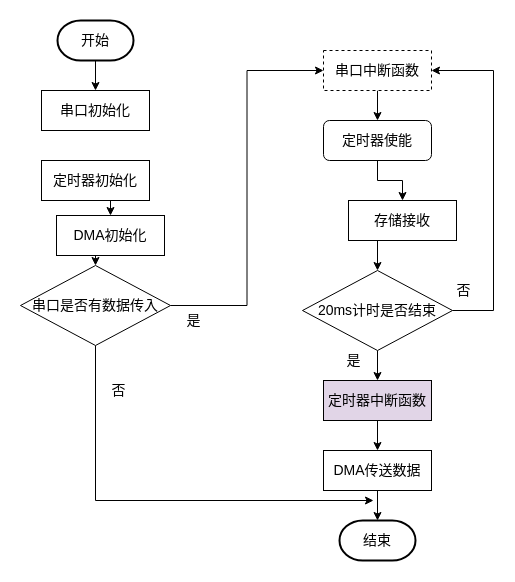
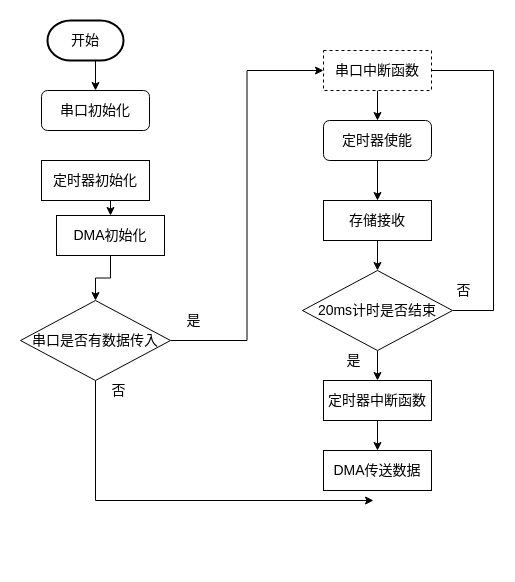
- <mxCell id="3" value="&lt;font style=&quot;font-size: 14px&quot;&gt;开始&lt;/font&gt;" style="strokeWidth=2;html=1;shape=mxgraph.flowchart.terminator;whiteSpace=wrap;" vertex="1" parent="1"><mxGeometry x="57" y="20" width="76" height="40" as="geometry" /></mxCell>
+ <mxCell id="3" value="&lt;font style=&quot;font-size: 14px&quot;&gt;开始&lt;/font&gt;" style="strokeWidth=2;html=1;shape=mxgraph.flowchart.terminator;whiteSpace=wrap;" vertex="1" parent="1"><mxGeometry x="47" y="20" width="76" height="40" as="geometry" /></mxCell>
- <mxCell id="19" style="edgeStyle=orthogonalEdgeStyle;rounded=0;orthogonalLoop=1;jettySize=auto;html=1;exitX=1;exitY=0.5;exitDx=0;exitDy=0;entryX=1;entryY=0.5;entryDx=0;entryDy=0;" edge="1" parent="1" source="20" target="13"><mxGeometry relative="1" as="geometry"><Array as="points"><mxPoint x="493" y="310" /><mxPoint x="493" y="70" /></Array></mxGeometry></mxCell>
+ <mxCell id="19" style="edgeStyle=orthogonalEdgeStyle;rounded=0;orthogonalLoop=1;jettySize=auto;html=1;exitX=1;exitY=0.5;exitDx=0;exitDy=0;entryX=1;entryY=0.5;entryDx=0;entryDy=0;endArrow=none;" edge="1" parent="1" source="20" target="13"><mxGeometry relative="1" as="geometry"><Array as="points"><mxPoint x="493" y="310" /><mxPoint x="493" y="70" /></Array></mxGeometry></mxCell>
- <mxCell id="4" value="&lt;font style=&quot;font-size: 14px&quot;&gt;串口初始化&lt;/font&gt;" style="rounded=0;whiteSpace=wrap;html=1;" vertex="1" parent="1"><mxGeometry x="41" y="90" width="108" height="40" as="geometry" /></mxCell>
+ <mxCell id="4" value="&lt;font style=&quot;font-size: 14px&quot;&gt;串口初始化&lt;/font&gt;" style="whiteSpace=wrap;html=1;rounded=1;" vertex="1" parent="1"><mxGeometry x="41" y="90" width="108" height="40" as="geometry" /></mxCell>
- <mxCell id="17" value="&lt;font style=&quot;font-size: 14px&quot;&gt;存储接收&lt;/font&gt;" style="rounded=0;whiteSpace=wrap;html=1;" vertex="1" parent="1"><mxGeometry x="348" y="200" width="108" height="40" as="geometry" /></mxCell>
+ <mxCell id="17" value="&lt;font style=&quot;font-size: 14px&quot;&gt;存储接收&lt;/font&gt;" style="rounded=0;whiteSpace=wrap;html=1;" vertex="1" parent="1"><mxGeometry x="323" y="200" width="108" height="40" as="geometry" /></mxCell>
- <mxCell id="11" value="&lt;font style=&quot;font-size: 14px&quot;&gt;串口是否有数据传入&lt;/font&gt;" style="rhombus;whiteSpace=wrap;html=1;" vertex="1" parent="1"><mxGeometry x="20" y="265" width="150" height="80" as="geometry" /></mxCell>
+ <mxCell id="11" value="&lt;font style=&quot;font-size: 14px&quot;&gt;串口是否有数据传入&lt;/font&gt;" style="rhombus;whiteSpace=wrap;html=1;" vertex="1" parent="1"><mxGeometry x="20" y="300" width="150" height="80" as="geometry" /></mxCell>
- <mxCell id="22" value="&lt;font style=&quot;font-size: 14px&quot;&gt;定时器中断函数&lt;/font&gt;" style="rounded=0;whiteSpace=wrap;html=1;fillColor=#e1d5e7;" vertex="1" parent="1"><mxGeometry x="323" y="380" width="108" height="40" as="geometry" /></mxCell>
+ <mxCell id="22" value="&lt;font style=&quot;font-size: 14px&quot;&gt;定时器中断函数&lt;/font&gt;" style="rounded=0;whiteSpace=wrap;html=1;" vertex="1" parent="1"><mxGeometry x="323" y="380" width="108" height="40" as="geometry" /></mxCell>
- <mxCell id="23" style="edgeStyle=orthogonalEdgeStyle;rounded=0;orthogonalLoop=1;jettySize=auto;html=1;exitX=0.5;exitY=1;exitDx=0;exitDy=0;entryX=0.5;entryY=0;entryDx=0;entryDy=0;entryPerimeter=0;" edge="1" parent="1" source="24" target="25"><mxGeometry relative="1" as="geometry" /></mxCell>
- <mxCell id="25" value="&lt;font style=&quot;font-size: 14px&quot;&gt;结束&lt;br&gt;&lt;/font&gt;" style="strokeWidth=2;html=1;shape=mxgraph.flowchart.terminator;whiteSpace=wrap;" vertex="1" parent="1"><mxGeometry x="339" y="520" width="76" height="40" as="geometry" /></mxCell>
